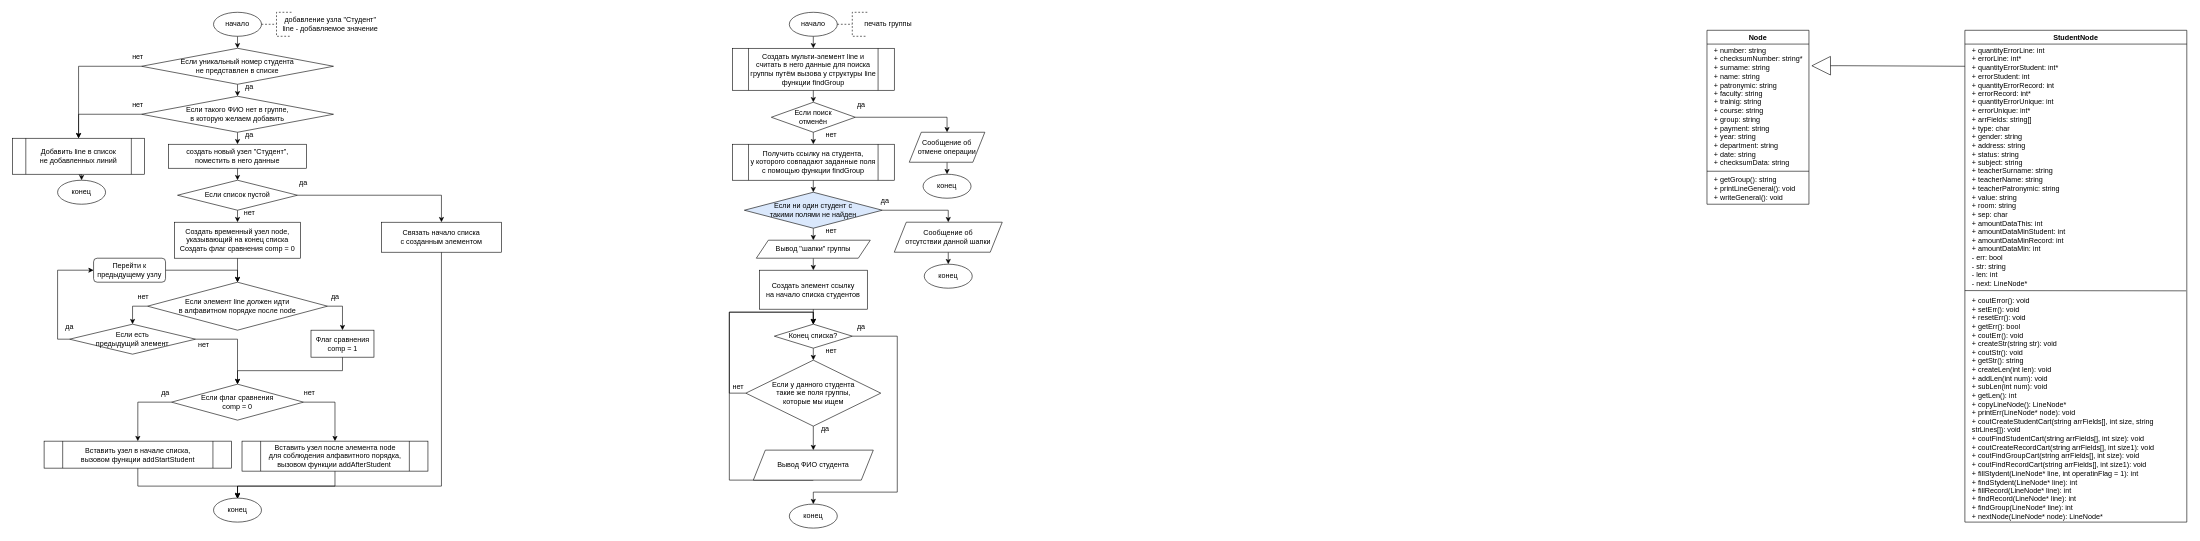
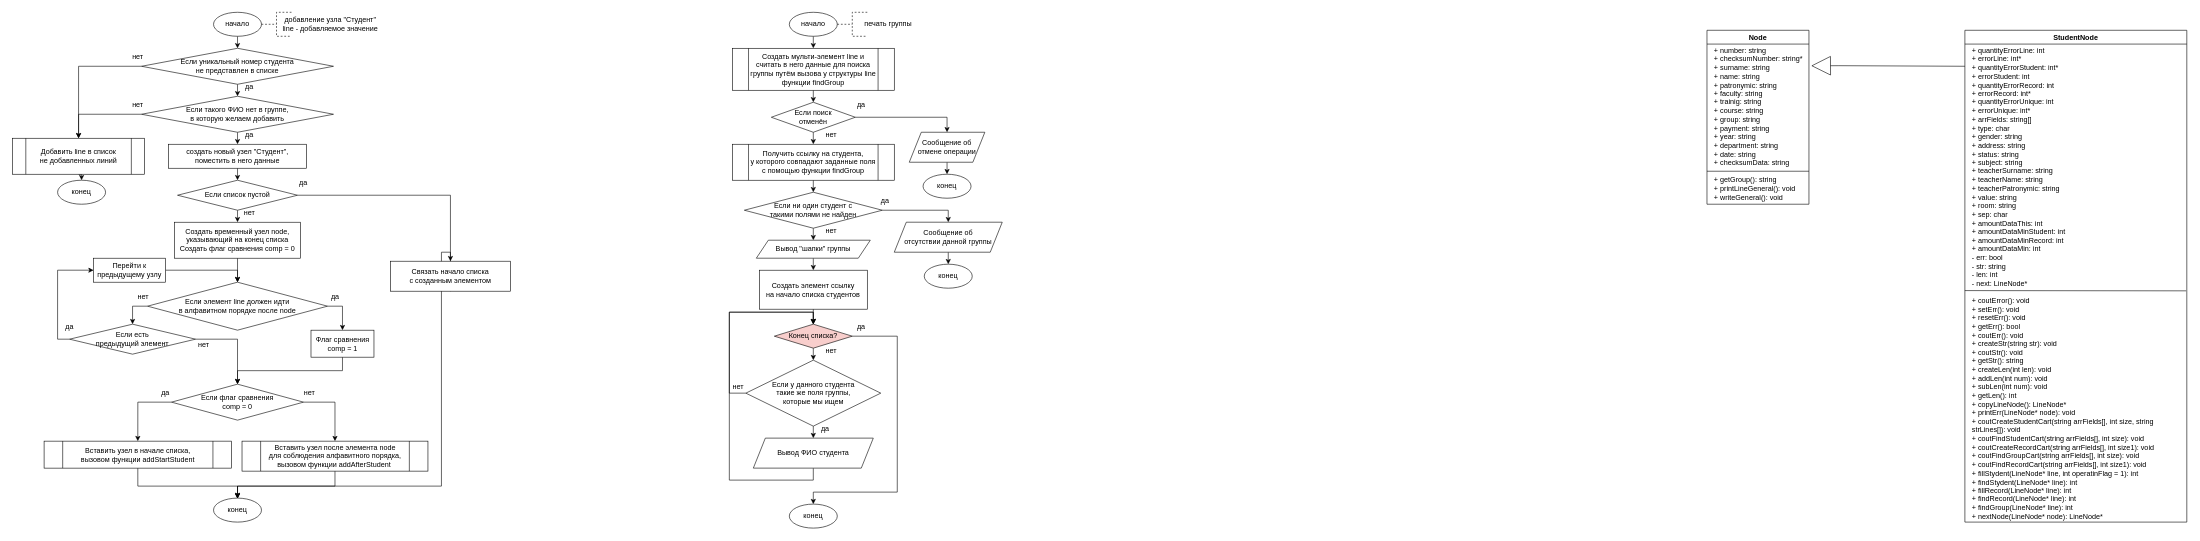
- <mxCell id="69" value="Если ни один студент с&lt;br&gt;такими полями не найден" style="rhombus;whiteSpace=wrap;html=1;strokeWidth=1;fillColor=#dae8fc;" parent="1" vertex="1"><mxGeometry x="1240" y="320" width="230" height="60" as="geometry" /></mxCell>
+ <mxCell id="69" value="Если ни один студент с&lt;br&gt;такими полями не найден" style="rhombus;whiteSpace=wrap;html=1;strokeWidth=1;" parent="1" vertex="1"><mxGeometry x="1240" y="320" width="230" height="60" as="geometry" /></mxCell>
- <mxCell id="20" value="Связать начало списка&lt;br&gt;с созданным элементом" style="rounded=0;whiteSpace=wrap;html=1;strokeWidth=1;" parent="1" vertex="1"><mxGeometry x="635" y="370" width="200" height="50" as="geometry" /></mxCell>
+ <mxCell id="20" value="Связать начало списка&lt;br&gt;с созданным элементом" style="rounded=0;whiteSpace=wrap;html=1;strokeWidth=1;" parent="1" vertex="1"><mxGeometry x="650" y="435" width="200" height="50" as="geometry" /></mxCell>
- <mxCell id="93" value="Сообщение об&lt;br&gt;отсутствии данной шапки" style="shape=parallelogram;perimeter=parallelogramPerimeter;whiteSpace=wrap;html=1;fixedSize=1;strokeWidth=1;" parent="1" vertex="1"><mxGeometry x="1490" y="370" width="180" height="50" as="geometry" /></mxCell>
+ <mxCell id="93" value="Сообщение об&lt;br&gt;отсутствии данной группы" style="shape=parallelogram;perimeter=parallelogramPerimeter;whiteSpace=wrap;html=1;fixedSize=1;strokeWidth=1;" parent="1" vertex="1"><mxGeometry x="1490" y="370" width="180" height="50" as="geometry" /></mxCell>
- <mxCell id="41" value="Перейти к&lt;br&gt;предыдущему узлу" style="whiteSpace=wrap;html=1;strokeWidth=1;rounded=1;" parent="1" vertex="1"><mxGeometry x="155" y="430" width="120" height="40" as="geometry" /></mxCell>
+ <mxCell id="41" value="Перейти к&lt;br&gt;предыдущему узлу" style="rounded=0;whiteSpace=wrap;html=1;strokeWidth=1;" parent="1" vertex="1"><mxGeometry x="155" y="430" width="120" height="40" as="geometry" /></mxCell>
- <mxCell id="81" value="Конец списка?" style="rhombus;whiteSpace=wrap;html=1;strokeWidth=1;" parent="1" vertex="1"><mxGeometry x="1290" y="540" width="130" height="40" as="geometry" /></mxCell>
+ <mxCell id="81" value="Конец списка?" style="rhombus;whiteSpace=wrap;html=1;strokeWidth=1;fillColor=#f8cecc;" parent="1" vertex="1"><mxGeometry x="1290" y="540" width="130" height="40" as="geometry" /></mxCell>
- <mxCell id="87" value="Вывод ФИО студента" style="shape=parallelogram;perimeter=parallelogramPerimeter;whiteSpace=wrap;html=1;fixedSize=1;strokeWidth=1;" parent="1" vertex="1"><mxGeometry x="1255" y="750" width="200" height="50" as="geometry" /></mxCell>
+ <mxCell id="87" value="Вывод ФИО студента" style="shape=parallelogram;perimeter=parallelogramPerimeter;whiteSpace=wrap;html=1;fixedSize=1;strokeWidth=1;" parent="1" vertex="1"><mxGeometry x="1255" y="730" width="200" height="50" as="geometry" /></mxCell>
